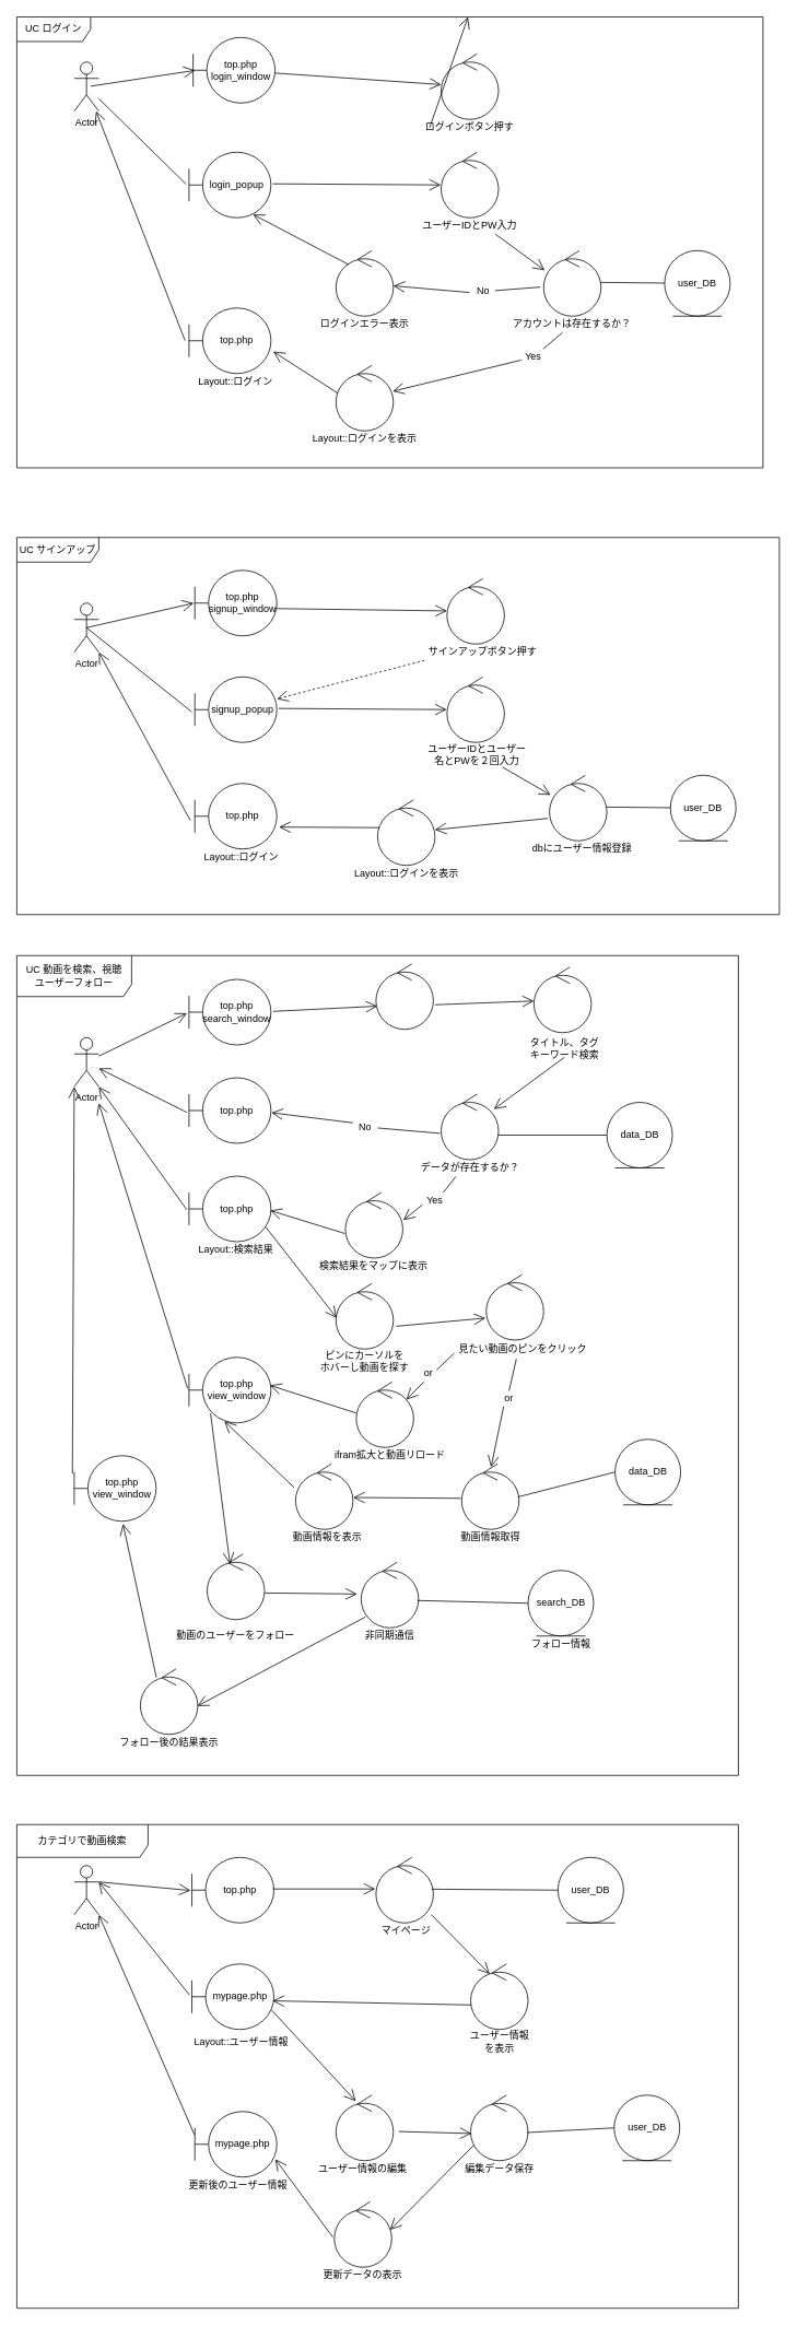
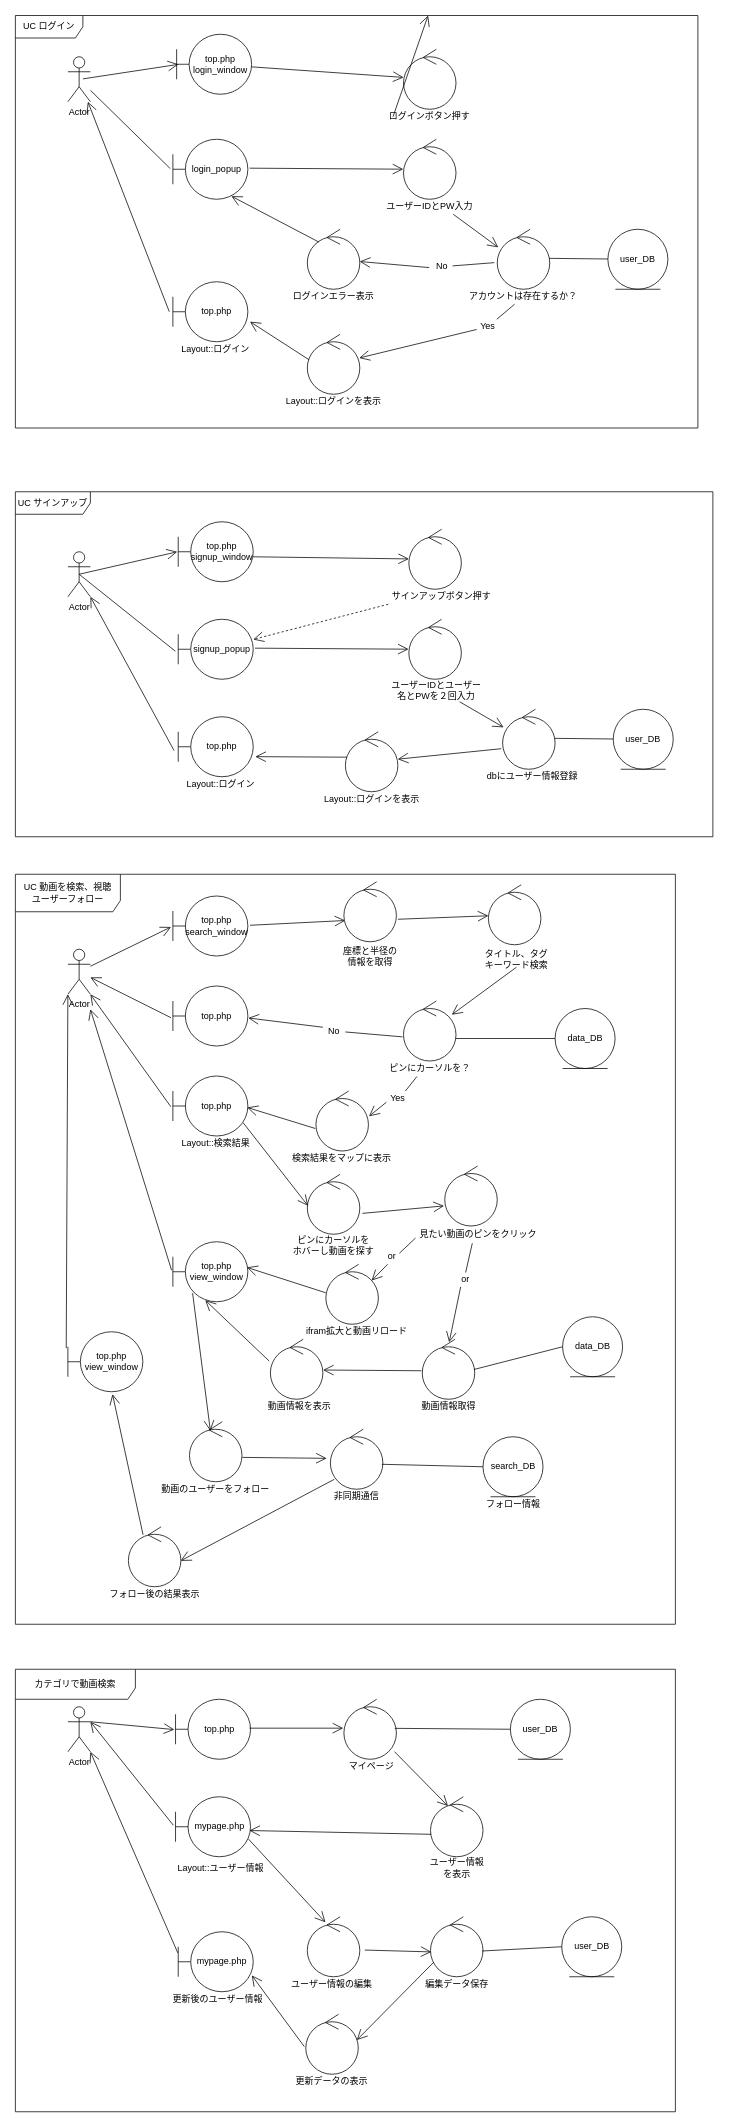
+ <mxCell id="165" value="座標と半径の&lt;br&gt;情報を取得" style="text;html=1;strokeColor=none;fillColor=none;align=center;verticalAlign=middle;whiteSpace=wrap;rounded=0;" vertex="1" parent="163"><mxGeometry y="80" width="88.94" height="20" as="geometry" /></mxCell>
- <mxCell id="74" value="データが存在するか？" style="text;html=1;strokeColor=none;fillColor=none;align=center;verticalAlign=middle;whiteSpace=wrap;rounded=0;" parent="1" vertex="1"><mxGeometry x="507.5" y="1414" width="130" height="20" as="geometry" /></mxCell>
+ <mxCell id="74" value="ピンにカーソルを？" style="text;html=1;strokeColor=none;fillColor=none;align=center;verticalAlign=middle;whiteSpace=wrap;rounded=0;" parent="1" vertex="1"><mxGeometry x="507.5" y="1414" width="130" height="20" as="geometry" /></mxCell>
- <mxCell id="118" value="動画のユーザーをフォロー" style="text;html=1;strokeColor=none;fillColor=none;align=center;verticalAlign=middle;whiteSpace=wrap;rounded=0;" parent="1" vertex="1"><mxGeometry x="213.2" y="1985" width="147.87" height="20" as="geometry" /></mxCell>
+ <mxCell id="118" value="動画のユーザーをフォロー" style="text;html=1;strokeColor=none;fillColor=none;align=center;verticalAlign=middle;whiteSpace=wrap;rounded=0;" parent="1" vertex="1"><mxGeometry x="213.2" y="1975" width="147.87" height="20" as="geometry" /></mxCell>
